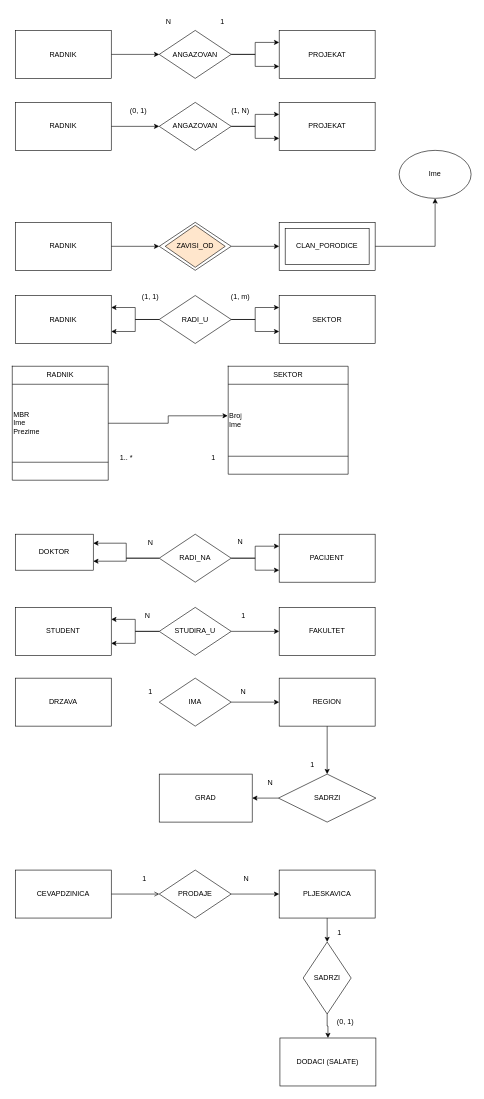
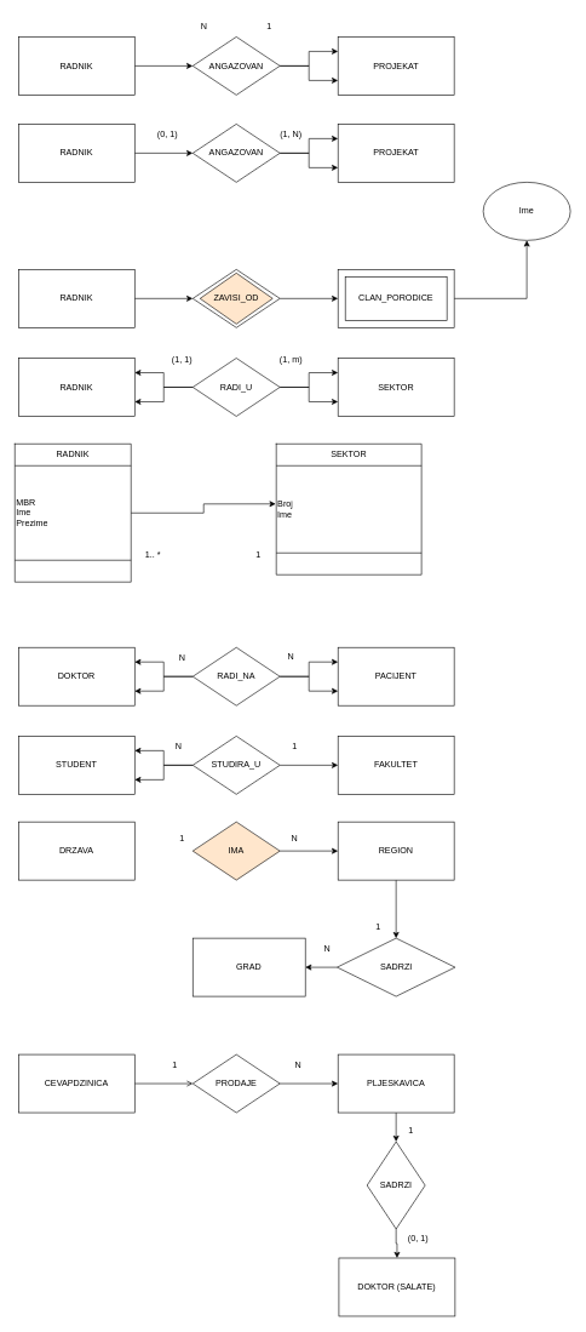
- <mxCell id="53" value="DOKTOR" style="rounded=0;whiteSpace=wrap;html=1;" vertex="1" parent="1"><mxGeometry x="25" y="890" width="130" height="60" as="geometry" /></mxCell>
+ <mxCell id="53" value="DOKTOR" style="rounded=0;whiteSpace=wrap;html=1;" vertex="1" parent="1"><mxGeometry x="25" y="890" width="160" height="80" as="geometry" /></mxCell>
- <mxCell id="72" value="IMA" style="rhombus;whiteSpace=wrap;html=1;" vertex="1" parent="1"><mxGeometry x="265" y="1130" width="120" height="80" as="geometry" /></mxCell>
+ <mxCell id="72" value="IMA" style="rhombus;whiteSpace=wrap;html=1;fillColor=#ffe6cc;" vertex="1" parent="1"><mxGeometry x="265" y="1130" width="120" height="80" as="geometry" /></mxCell>
- <mxCell id="92" value="DODACI (SALATE)" style="rounded=0;whiteSpace=wrap;html=1;" vertex="1" parent="1"><mxGeometry x="466.25" y="1730" width="160" height="80" as="geometry" /></mxCell>
+ <mxCell id="92" value="DOKTOR (SALATE)" style="rounded=0;whiteSpace=wrap;html=1;" vertex="1" parent="1"><mxGeometry x="466.25" y="1730" width="160" height="80" as="geometry" /></mxCell>
